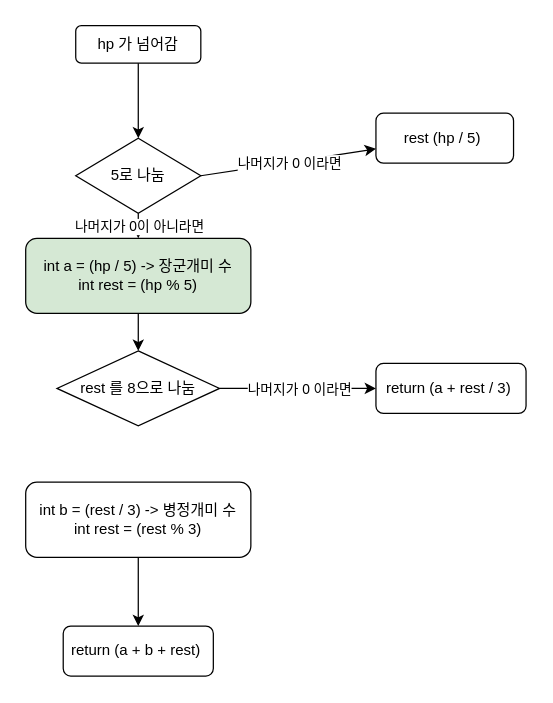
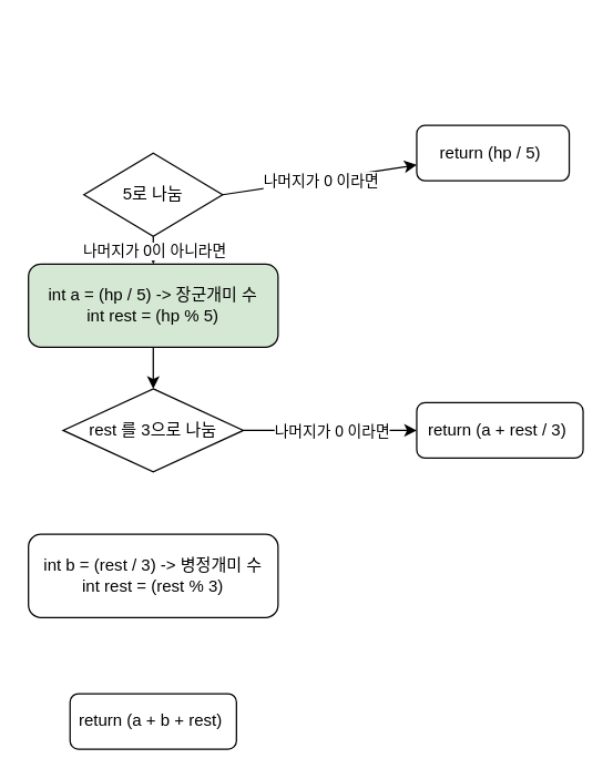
- <mxCell id="2" value="hp 가 넘어감" style="rounded=1;whiteSpace=wrap;html=1;" vertex="1" parent="1"><mxGeometry x="60" y="20" width="100" height="30" as="geometry" /></mxCell>
- <mxCell id="4" value="" style="endArrow=classic;html=1;rounded=0;exitX=0.5;exitY=1;exitDx=0;exitDy=0;entryX=0.5;entryY=0;entryDx=0;entryDy=0;" edge="1" parent="1" source="2" target="3"><mxGeometry width="50" height="50" relative="1" as="geometry"><mxPoint x="180" y="340" as="sourcePoint" /><mxPoint x="230" y="290" as="targetPoint" /></mxGeometry></mxCell>
- <mxCell id="7" value="rest (hp / 5)&amp;nbsp;" style="rounded=1;whiteSpace=wrap;html=1;" vertex="1" parent="1"><mxGeometry x="300" y="90" width="110" height="40" as="geometry" /></mxCell>
+ <mxCell id="7" value="return (hp / 5)&amp;nbsp;" style="rounded=1;whiteSpace=wrap;html=1;" vertex="1" parent="1"><mxGeometry x="300" y="90" width="110" height="40" as="geometry" /></mxCell>
- <mxCell id="10" value="rest 를 8으로 나눔" style="rhombus;whiteSpace=wrap;html=1;" vertex="1" parent="1"><mxGeometry x="45" y="280" width="130" height="60" as="geometry" /></mxCell>
+ <mxCell id="10" value="rest 를 3으로 나눔" style="rhombus;whiteSpace=wrap;html=1;" vertex="1" parent="1"><mxGeometry x="45" y="280" width="130" height="60" as="geometry" /></mxCell>
- <mxCell id="17" value="" style="endArrow=classic;html=1;rounded=0;exitX=0.5;exitY=1;exitDx=0;exitDy=0;" edge="1" parent="1" source="15" target="18"><mxGeometry relative="1" as="geometry"><mxPoint x="160" y="300" as="sourcePoint" /><mxPoint x="110" y="480" as="targetPoint" /></mxGeometry></mxCell>
